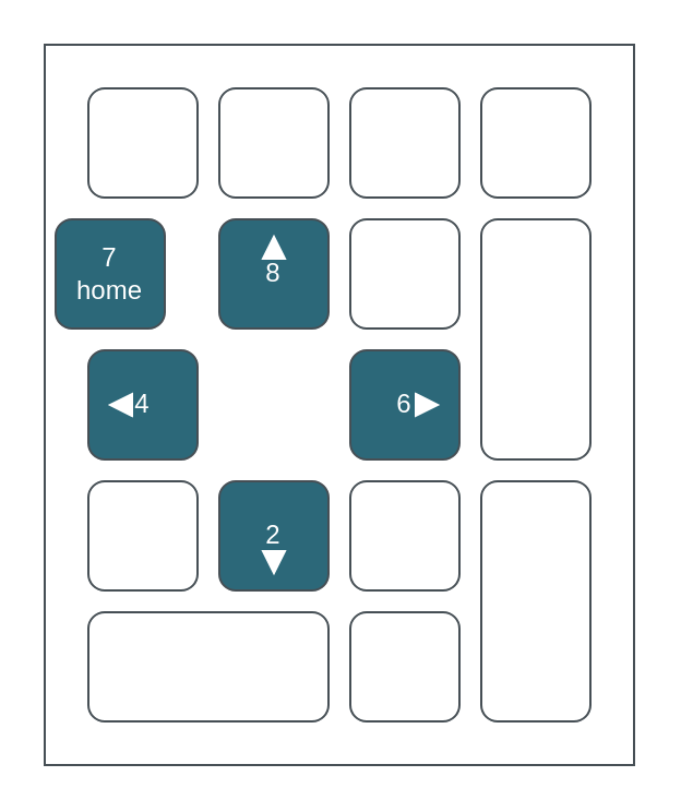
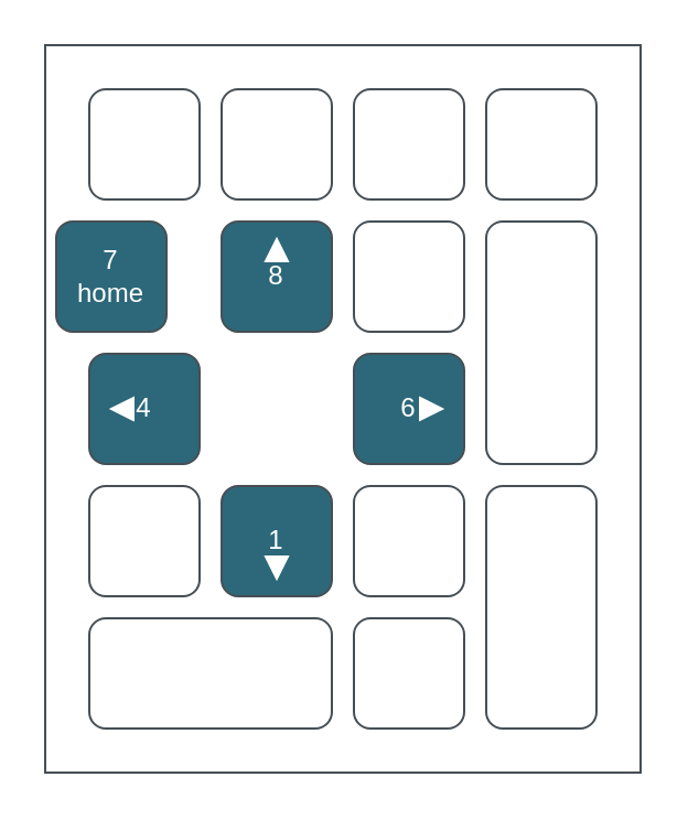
- <mxCell id="14" value="&lt;font color=&quot;#ffffff&quot;&gt;2&lt;/font&gt;" style="rounded=1;whiteSpace=wrap;html=1;fillColor=#2C6879;strokeColor=#464F55;" parent="1" vertex="1"><mxGeometry x="100" y="220" width="50" height="50" as="geometry" /></mxCell>
+ <mxCell id="14" value="&lt;font color=&quot;#ffffff&quot;&gt;1&lt;/font&gt;" style="rounded=1;whiteSpace=wrap;html=1;fillColor=#2C6879;strokeColor=#464F55;" parent="1" vertex="1"><mxGeometry x="100" y="220" width="50" height="50" as="geometry" /></mxCell>
